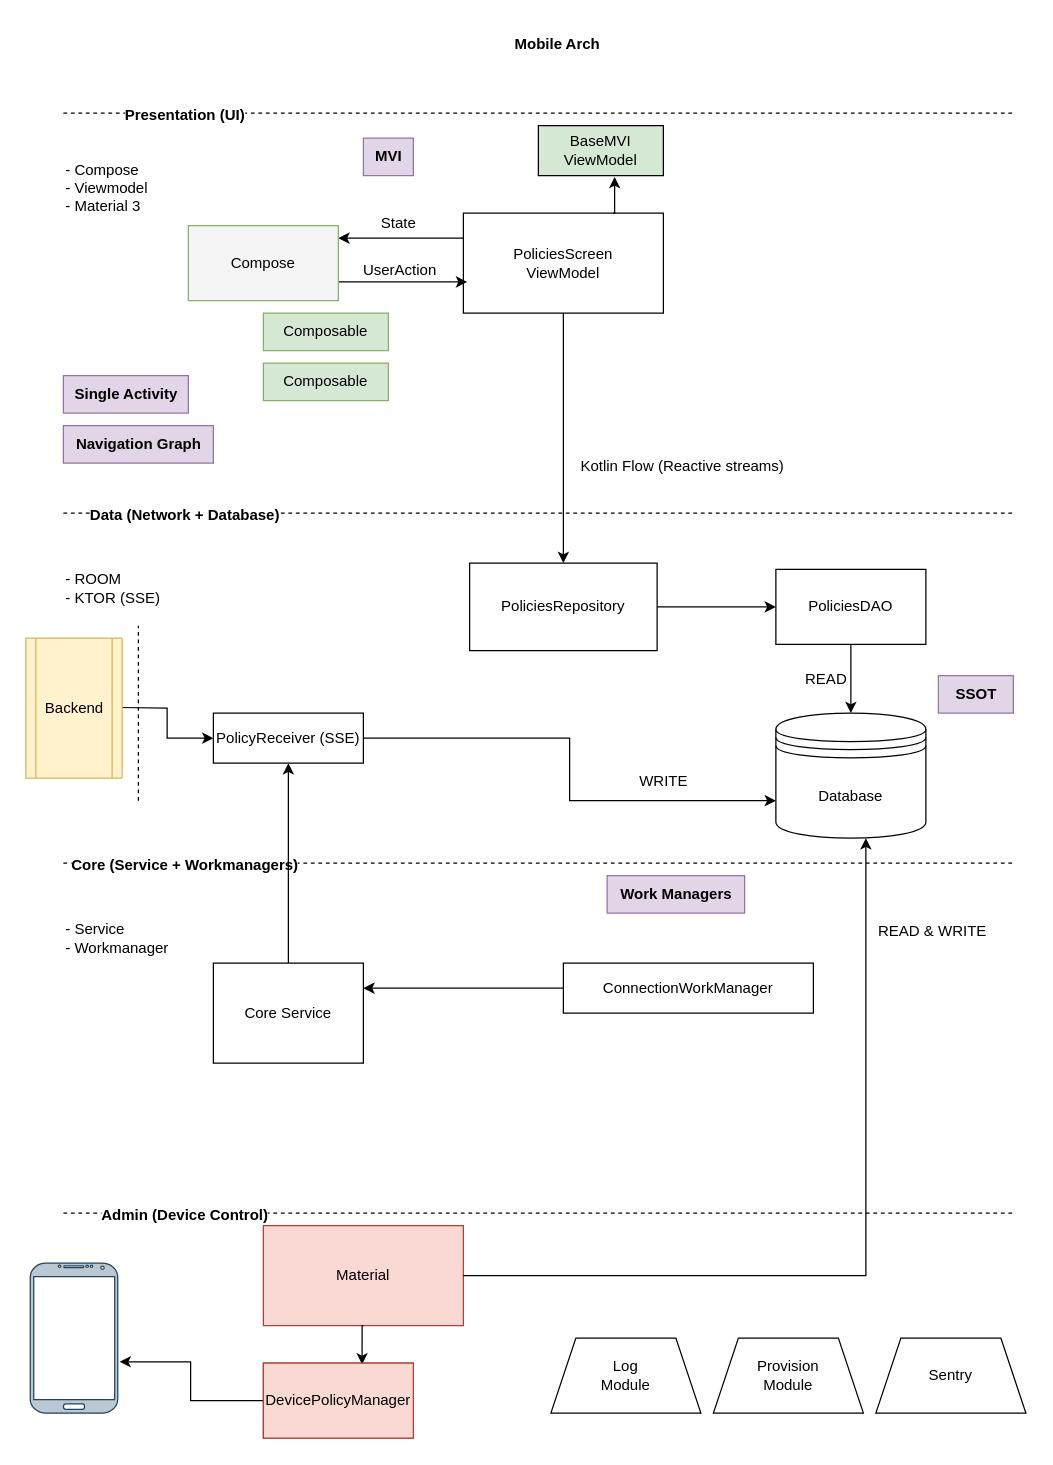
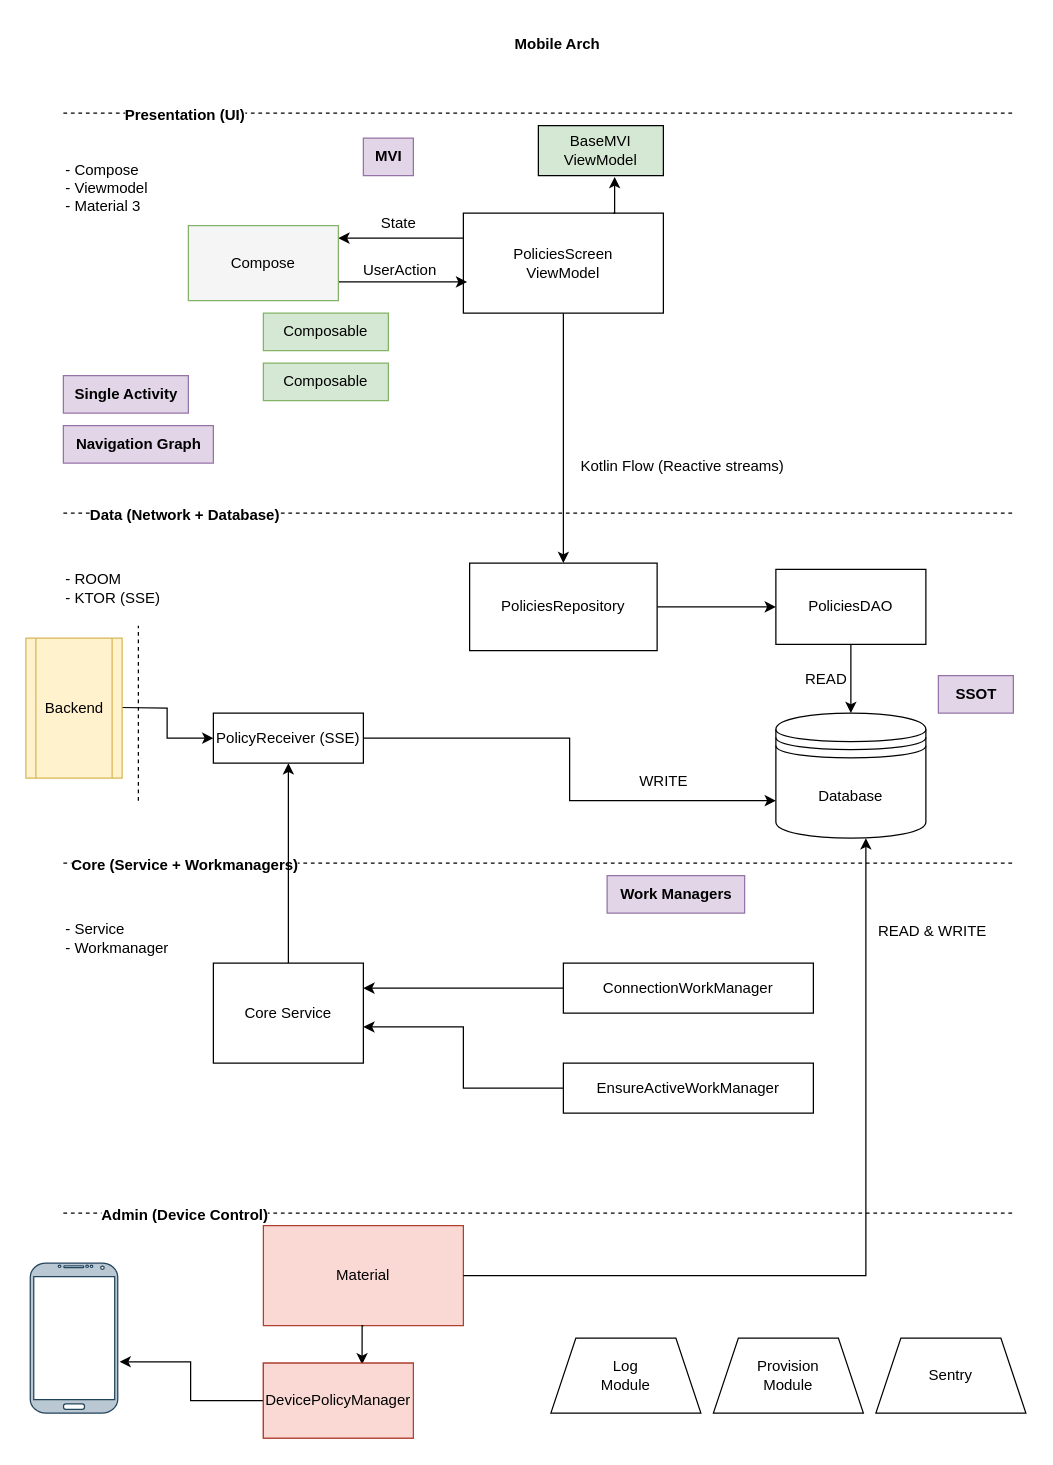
+ <mxCell id="44" style="edgeStyle=orthogonalEdgeStyle;rounded=0;orthogonalLoop=1;jettySize=auto;html=1;entryX=1;entryY=0.638;entryDx=0;entryDy=0;entryPerimeter=0;" parent="1" source="43" target="35" edge="1"><mxGeometry relative="1" as="geometry" /></mxCell>
+ <mxCell id="43" value="EnsureActiveWorkManager" style="rounded=0;whiteSpace=wrap;html=1;" parent="1" vertex="1"><mxGeometry x="450" y="850" width="200" height="40" as="geometry" /></mxCell>
